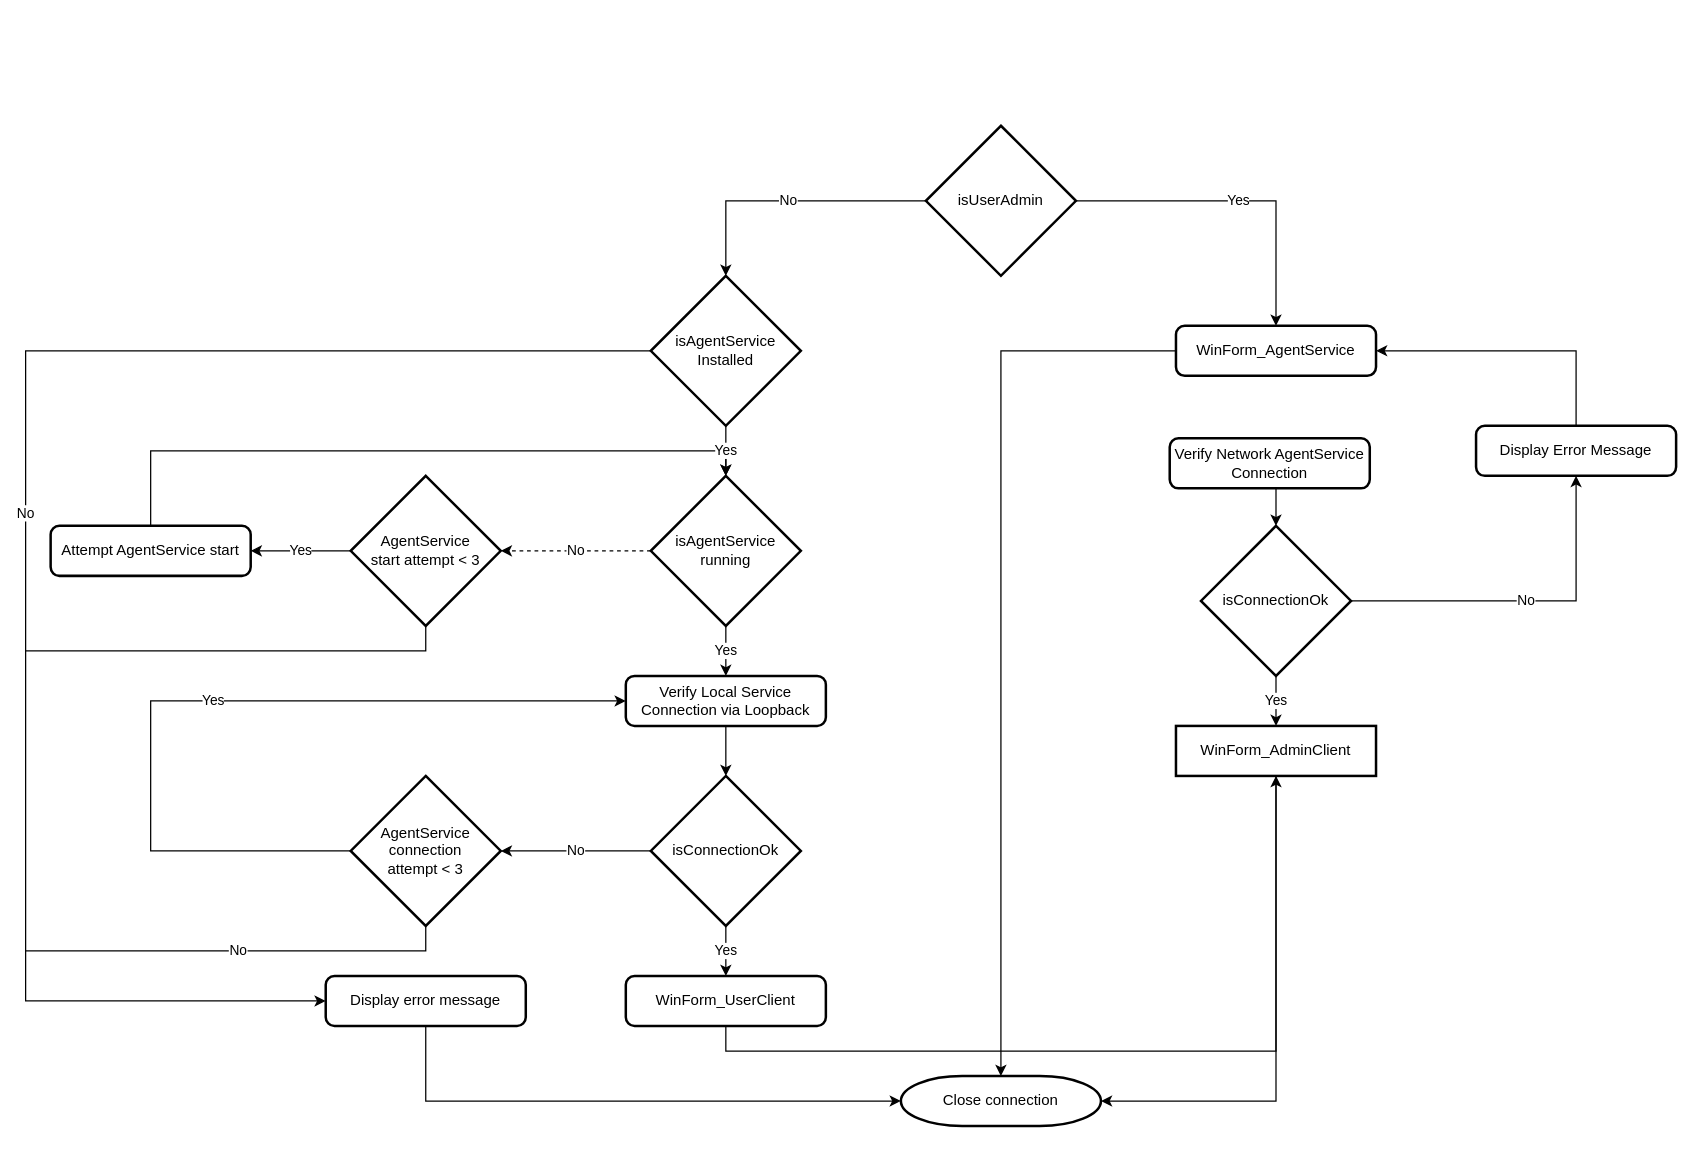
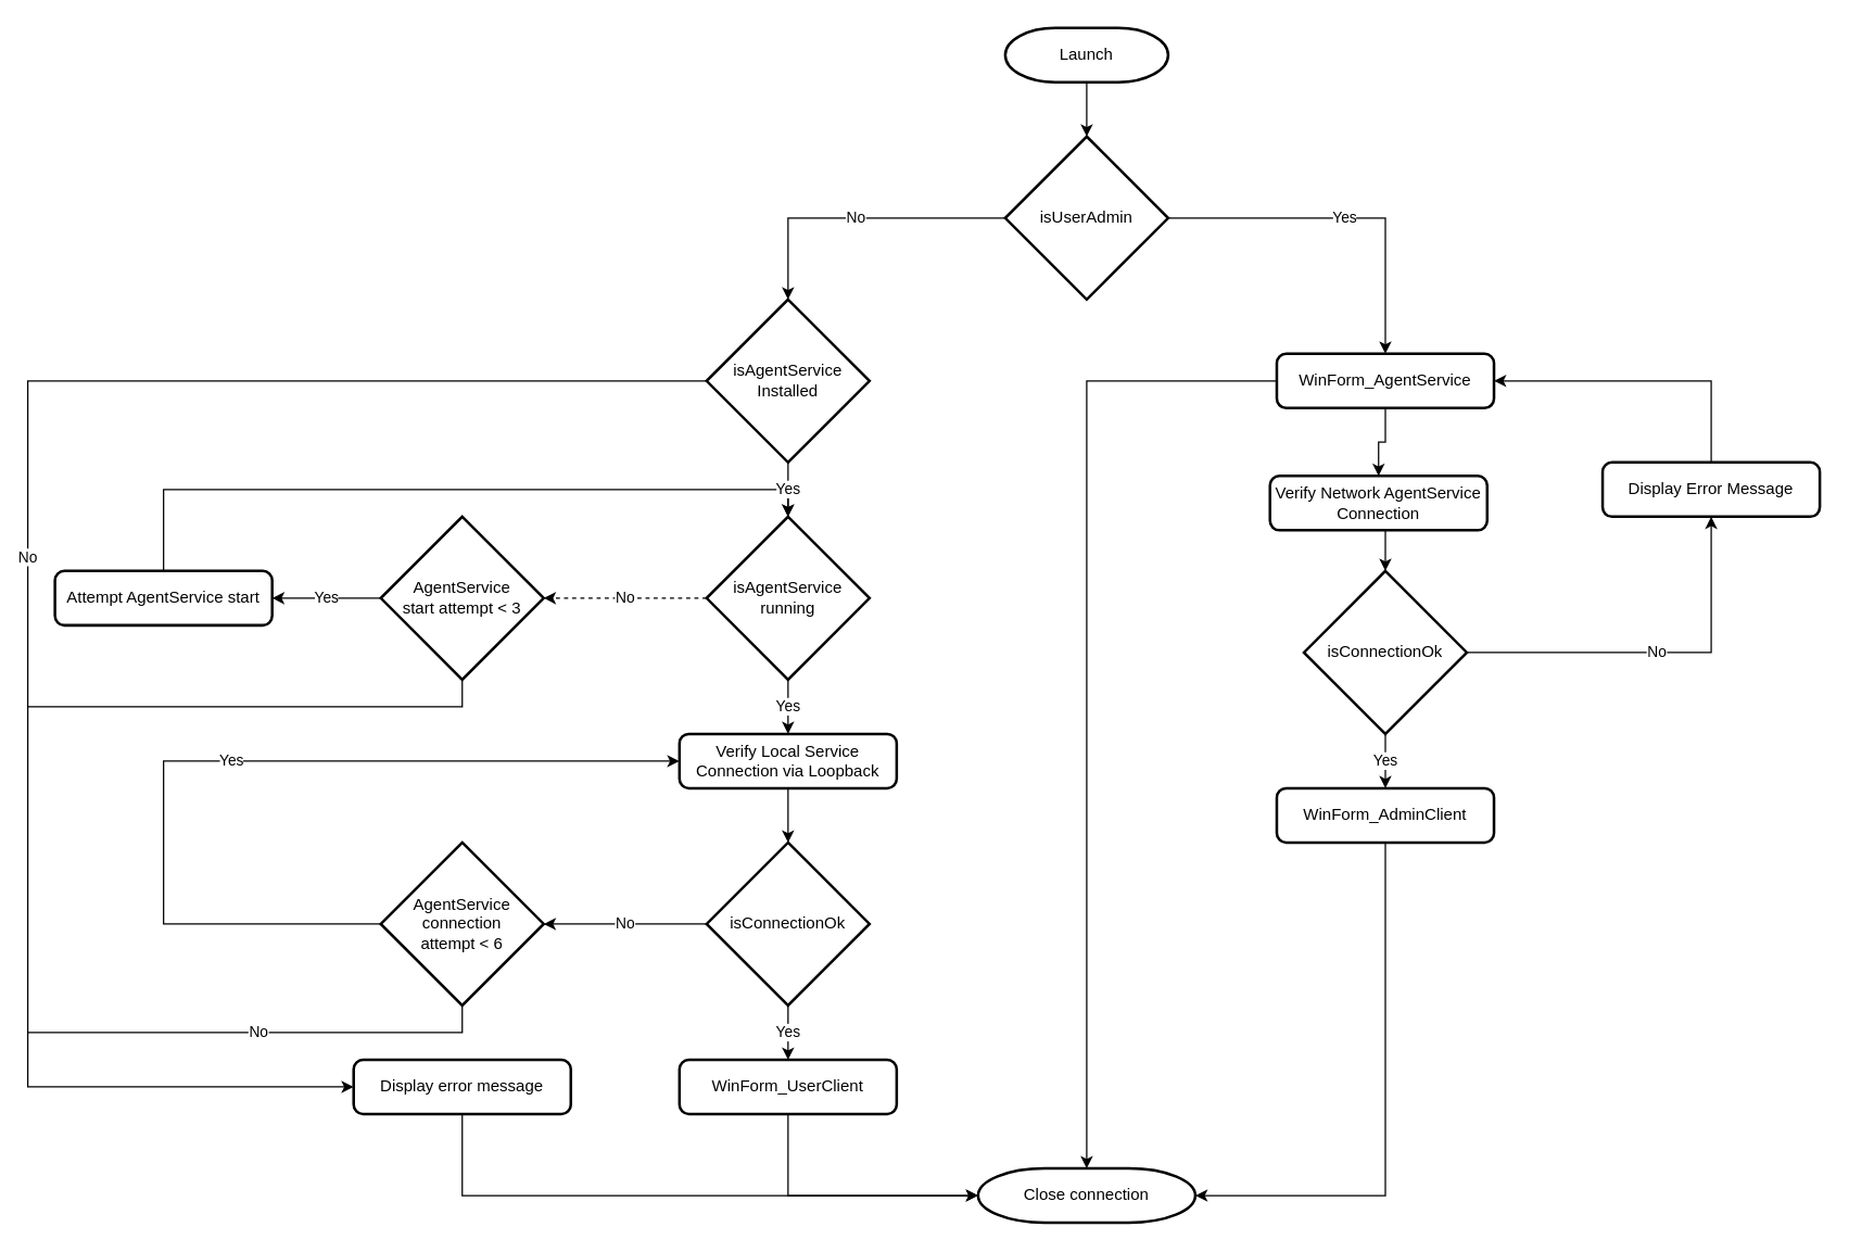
+ <mxCell id="10" value="Launch" style="strokeWidth=2;html=1;shape=mxgraph.flowchart.terminator;whiteSpace=wrap;" vertex="1" parent="1"><mxGeometry x="740" y="20" width="120" height="40" as="geometry" /></mxCell>
+ <mxCell id="9" style="edgeStyle=orthogonalEdgeStyle;rounded=0;orthogonalLoop=1;jettySize=auto;html=1;exitX=0.5;exitY=1;exitDx=0;exitDy=0;exitPerimeter=0;" edge="1" parent="1" source="10" target="5"><mxGeometry relative="1" as="geometry" /></mxCell>
+ <mxCell id="6" style="edgeStyle=orthogonalEdgeStyle;rounded=0;orthogonalLoop=1;jettySize=auto;html=1;exitX=0.5;exitY=1;exitDx=0;exitDy=0;entryX=0.5;entryY=0;entryDx=0;entryDy=0;" edge="1" parent="1" source="7" target="8"><mxGeometry relative="1" as="geometry" /></mxCell>
- <mxCell id="21" value="WinForm_AdminClient" style="whiteSpace=wrap;html=1;absoluteArcSize=1;arcSize=14;strokeWidth=2;rounded=0;" vertex="1" parent="1"><mxGeometry x="940" y="580" width="160" height="40" as="geometry" /></mxCell>
+ <mxCell id="21" value="WinForm_AdminClient" style="rounded=1;whiteSpace=wrap;html=1;absoluteArcSize=1;arcSize=14;strokeWidth=2;" vertex="1" parent="1"><mxGeometry x="940" y="580" width="160" height="40" as="geometry" /></mxCell>
- <mxCell id="38" value="AgentService&lt;br&gt;connection &lt;br&gt;attempt&amp;nbsp;&amp;lt; 3" style="strokeWidth=2;html=1;shape=mxgraph.flowchart.decision;whiteSpace=wrap;" vertex="1" parent="1"><mxGeometry x="280" y="620" width="120" height="120" as="geometry" /></mxCell>
+ <mxCell id="38" value="AgentService&lt;br&gt;connection &lt;br&gt;attempt&amp;nbsp;&amp;lt; 6" style="strokeWidth=2;html=1;shape=mxgraph.flowchart.decision;whiteSpace=wrap;" vertex="1" parent="1"><mxGeometry x="280" y="620" width="120" height="120" as="geometry" /></mxCell>
- <mxCell id="40" style="edgeStyle=orthogonalEdgeStyle;rounded=0;orthogonalLoop=1;jettySize=auto;html=1;exitX=0.5;exitY=1;exitDx=0;exitDy=0;" edge="1" parent="1" source="12" target="21"><mxGeometry relative="1" as="geometry" /></mxCell>
+ <mxCell id="40" style="edgeStyle=orthogonalEdgeStyle;rounded=0;orthogonalLoop=1;jettySize=auto;html=1;exitX=0.5;exitY=1;exitDx=0;exitDy=0;entryX=0;entryY=0.5;entryDx=0;entryDy=0;entryPerimeter=0;" edge="1" parent="1" source="12" target="35"><mxGeometry relative="1" as="geometry" /></mxCell>
